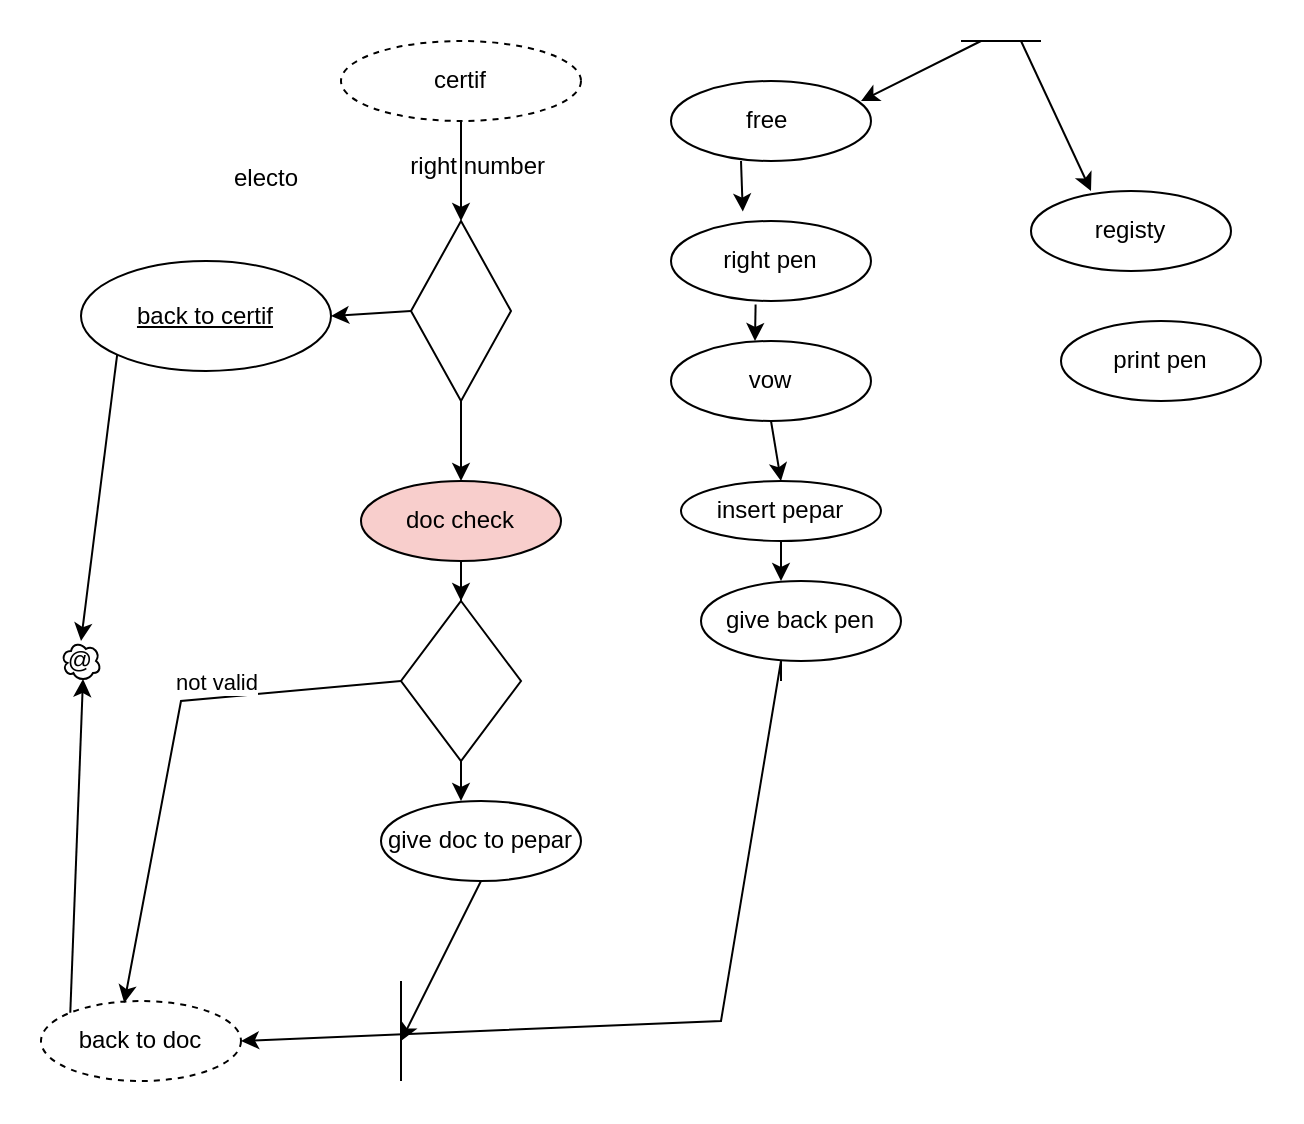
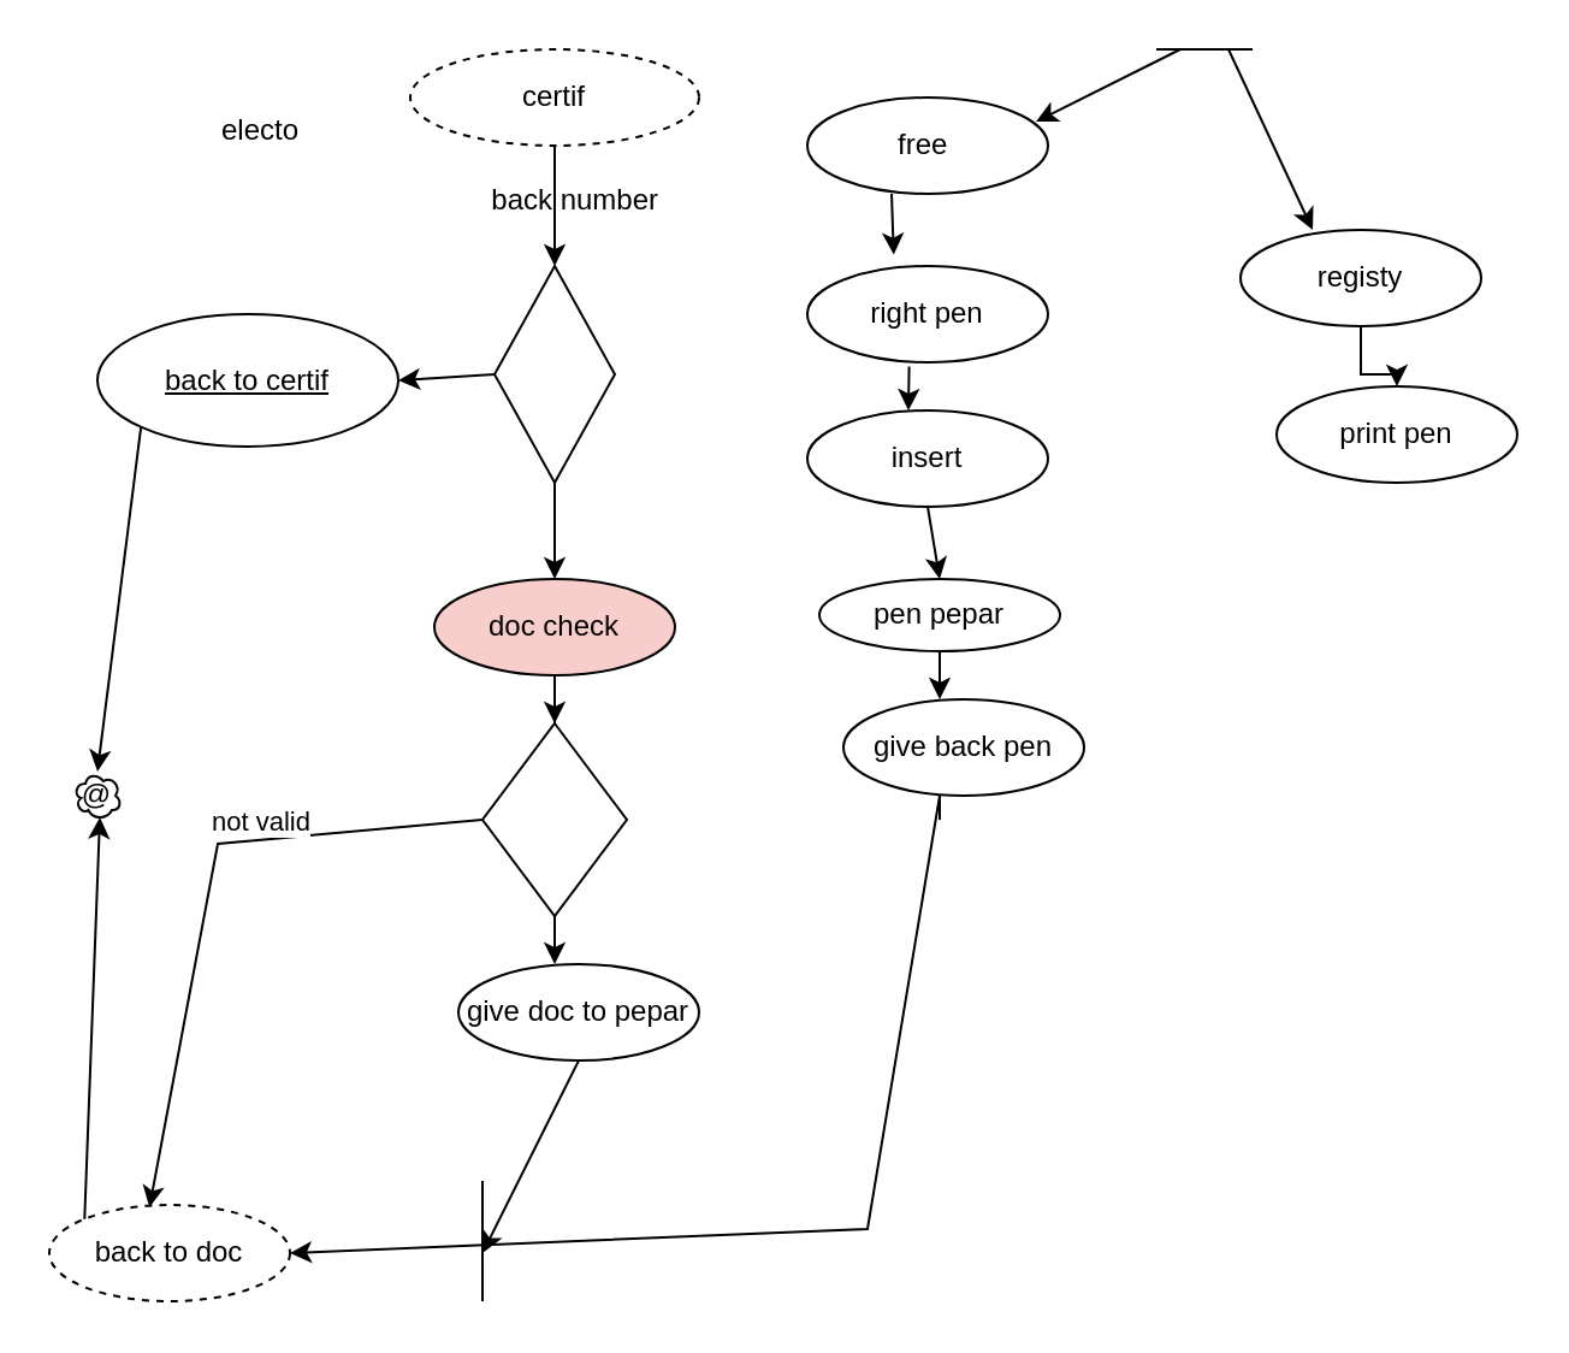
- <mxCell id="38" value="right number&amp;nbsp;" style="text;html=1;align=center;verticalAlign=middle;resizable=0;points=[];autosize=1;strokeColor=none;fillColor=none;" vertex="1" parent="1"><mxGeometry x="195" y="68" width="90" height="30" as="geometry" /></mxCell>
+ <mxCell id="38" value="back number&amp;nbsp;" style="text;html=1;align=center;verticalAlign=middle;resizable=0;points=[];autosize=1;strokeColor=none;fillColor=none;" vertex="1" parent="1"><mxGeometry x="195" y="68" width="90" height="30" as="geometry" /></mxCell>
- <mxCell id="37" value="electo" style="text;whiteSpace=wrap;html=1;" vertex="1" parent="1"><mxGeometry x="115" y="75" width="70" height="40" as="geometry" /></mxCell>
+ <mxCell id="37" value="electo" style="text;whiteSpace=wrap;html=1;" vertex="1" parent="1"><mxGeometry x="90" y="40" width="70" height="40" as="geometry" /></mxCell>
+ <mxCell id="28" value="" style="edgeStyle=orthogonalEdgeStyle;rounded=0;orthogonalLoop=1;jettySize=auto;html=1;" edge="1" parent="1" source="29" target="30"><mxGeometry relative="1" as="geometry" /></mxCell>
- <mxCell id="21" value="vow" style="ellipse;whiteSpace=wrap;html=1;align=center;" vertex="1" parent="1"><mxGeometry x="335" y="170" width="100" height="40" as="geometry" /></mxCell>
+ <mxCell id="21" value="insert" style="ellipse;whiteSpace=wrap;html=1;align=center;" vertex="1" parent="1"><mxGeometry x="335" y="170" width="100" height="40" as="geometry" /></mxCell>
- <mxCell id="22" value="insert pepar" style="ellipse;whiteSpace=wrap;html=1;align=center;" vertex="1" parent="1"><mxGeometry x="340" y="240" width="100" height="30" as="geometry" /></mxCell>
+ <mxCell id="22" value="pen pepar" style="ellipse;whiteSpace=wrap;html=1;align=center;" vertex="1" parent="1"><mxGeometry x="340" y="240" width="100" height="30" as="geometry" /></mxCell>
